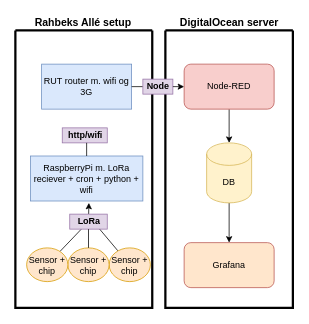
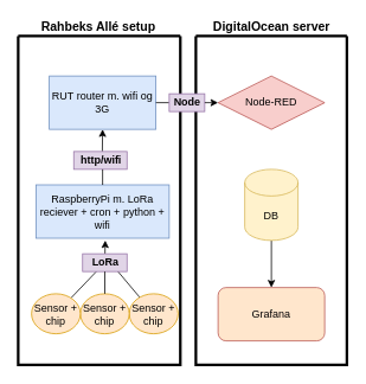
- <mxCell id="20" value="Node-RED" style="rounded=1;whiteSpace=wrap;html=1;fillColor=#f8cecc;strokeColor=#b85450;" vertex="1" parent="16"><mxGeometry x="25" y="45" width="120" height="60" as="geometry" /></mxCell>
+ <mxCell id="20" value="Node-RED" style="rhombus;whiteSpace=wrap;html=1;fillColor=#f8cecc;strokeColor=#b85450;" vertex="1" parent="16"><mxGeometry x="25" y="45" width="120" height="60" as="geometry" /></mxCell>
+ <mxCell id="4" value="" style="endArrow=classic;html=1;rounded=0;entryX=0.5;entryY=1;entryDx=0;entryDy=0;exitX=0.537;exitY=-0.008;exitDx=0;exitDy=0;startArrow=none;exitPerimeter=0;" edge="1" parent="2" source="11" target="5"><mxGeometry width="50" height="50" relative="1" as="geometry"><mxPoint x="90" y="260" as="sourcePoint" /><mxPoint x="135" y="210" as="targetPoint" /></mxGeometry></mxCell>
- <mxCell id="19" value="" style="edgeStyle=orthogonalEdgeStyle;rounded=0;orthogonalLoop=1;jettySize=auto;html=1;" edge="1" parent="16" source="20" target="18"><mxGeometry relative="1" as="geometry" /></mxCell>
